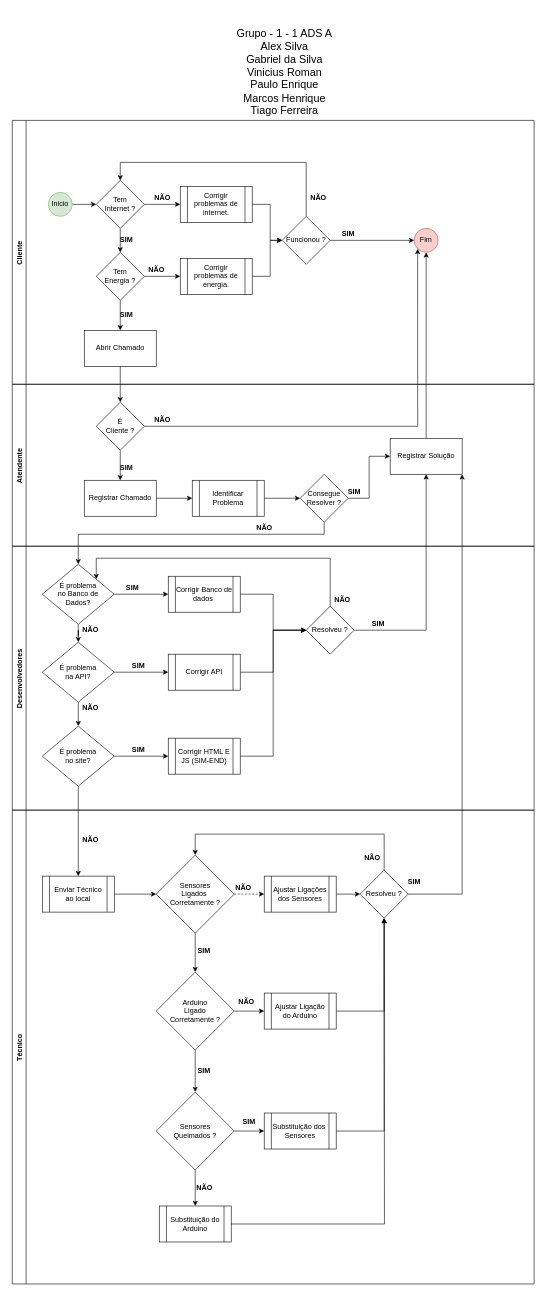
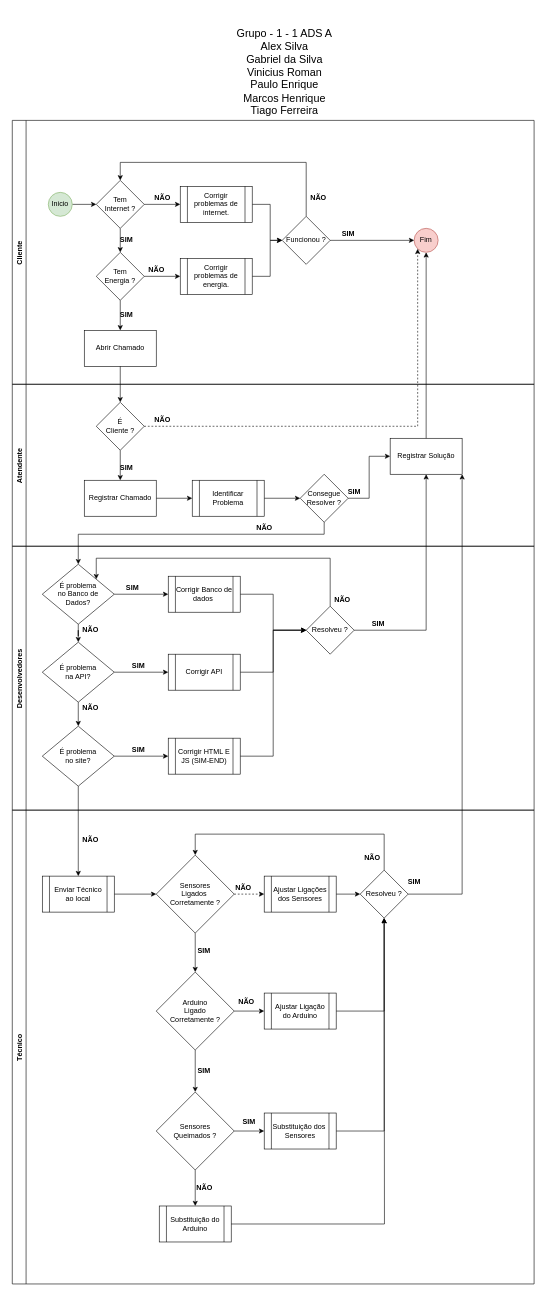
- <mxCell id="102" style="edgeStyle=orthogonalEdgeStyle;rounded=0;orthogonalLoop=1;jettySize=auto;html=1;exitX=1;exitY=0.5;exitDx=0;exitDy=0;entryX=0;entryY=1;entryDx=0;entryDy=0;" edge="1" parent="1" source="4" target="74"><mxGeometry relative="1" as="geometry" /></mxCell>
+ <mxCell id="102" style="edgeStyle=orthogonalEdgeStyle;rounded=0;orthogonalLoop=1;jettySize=auto;html=1;exitX=1;exitY=0.5;exitDx=0;exitDy=0;entryX=0;entryY=1;entryDx=0;entryDy=0;dashed=1;" edge="1" parent="1" source="4" target="74"><mxGeometry relative="1" as="geometry" /></mxCell>
